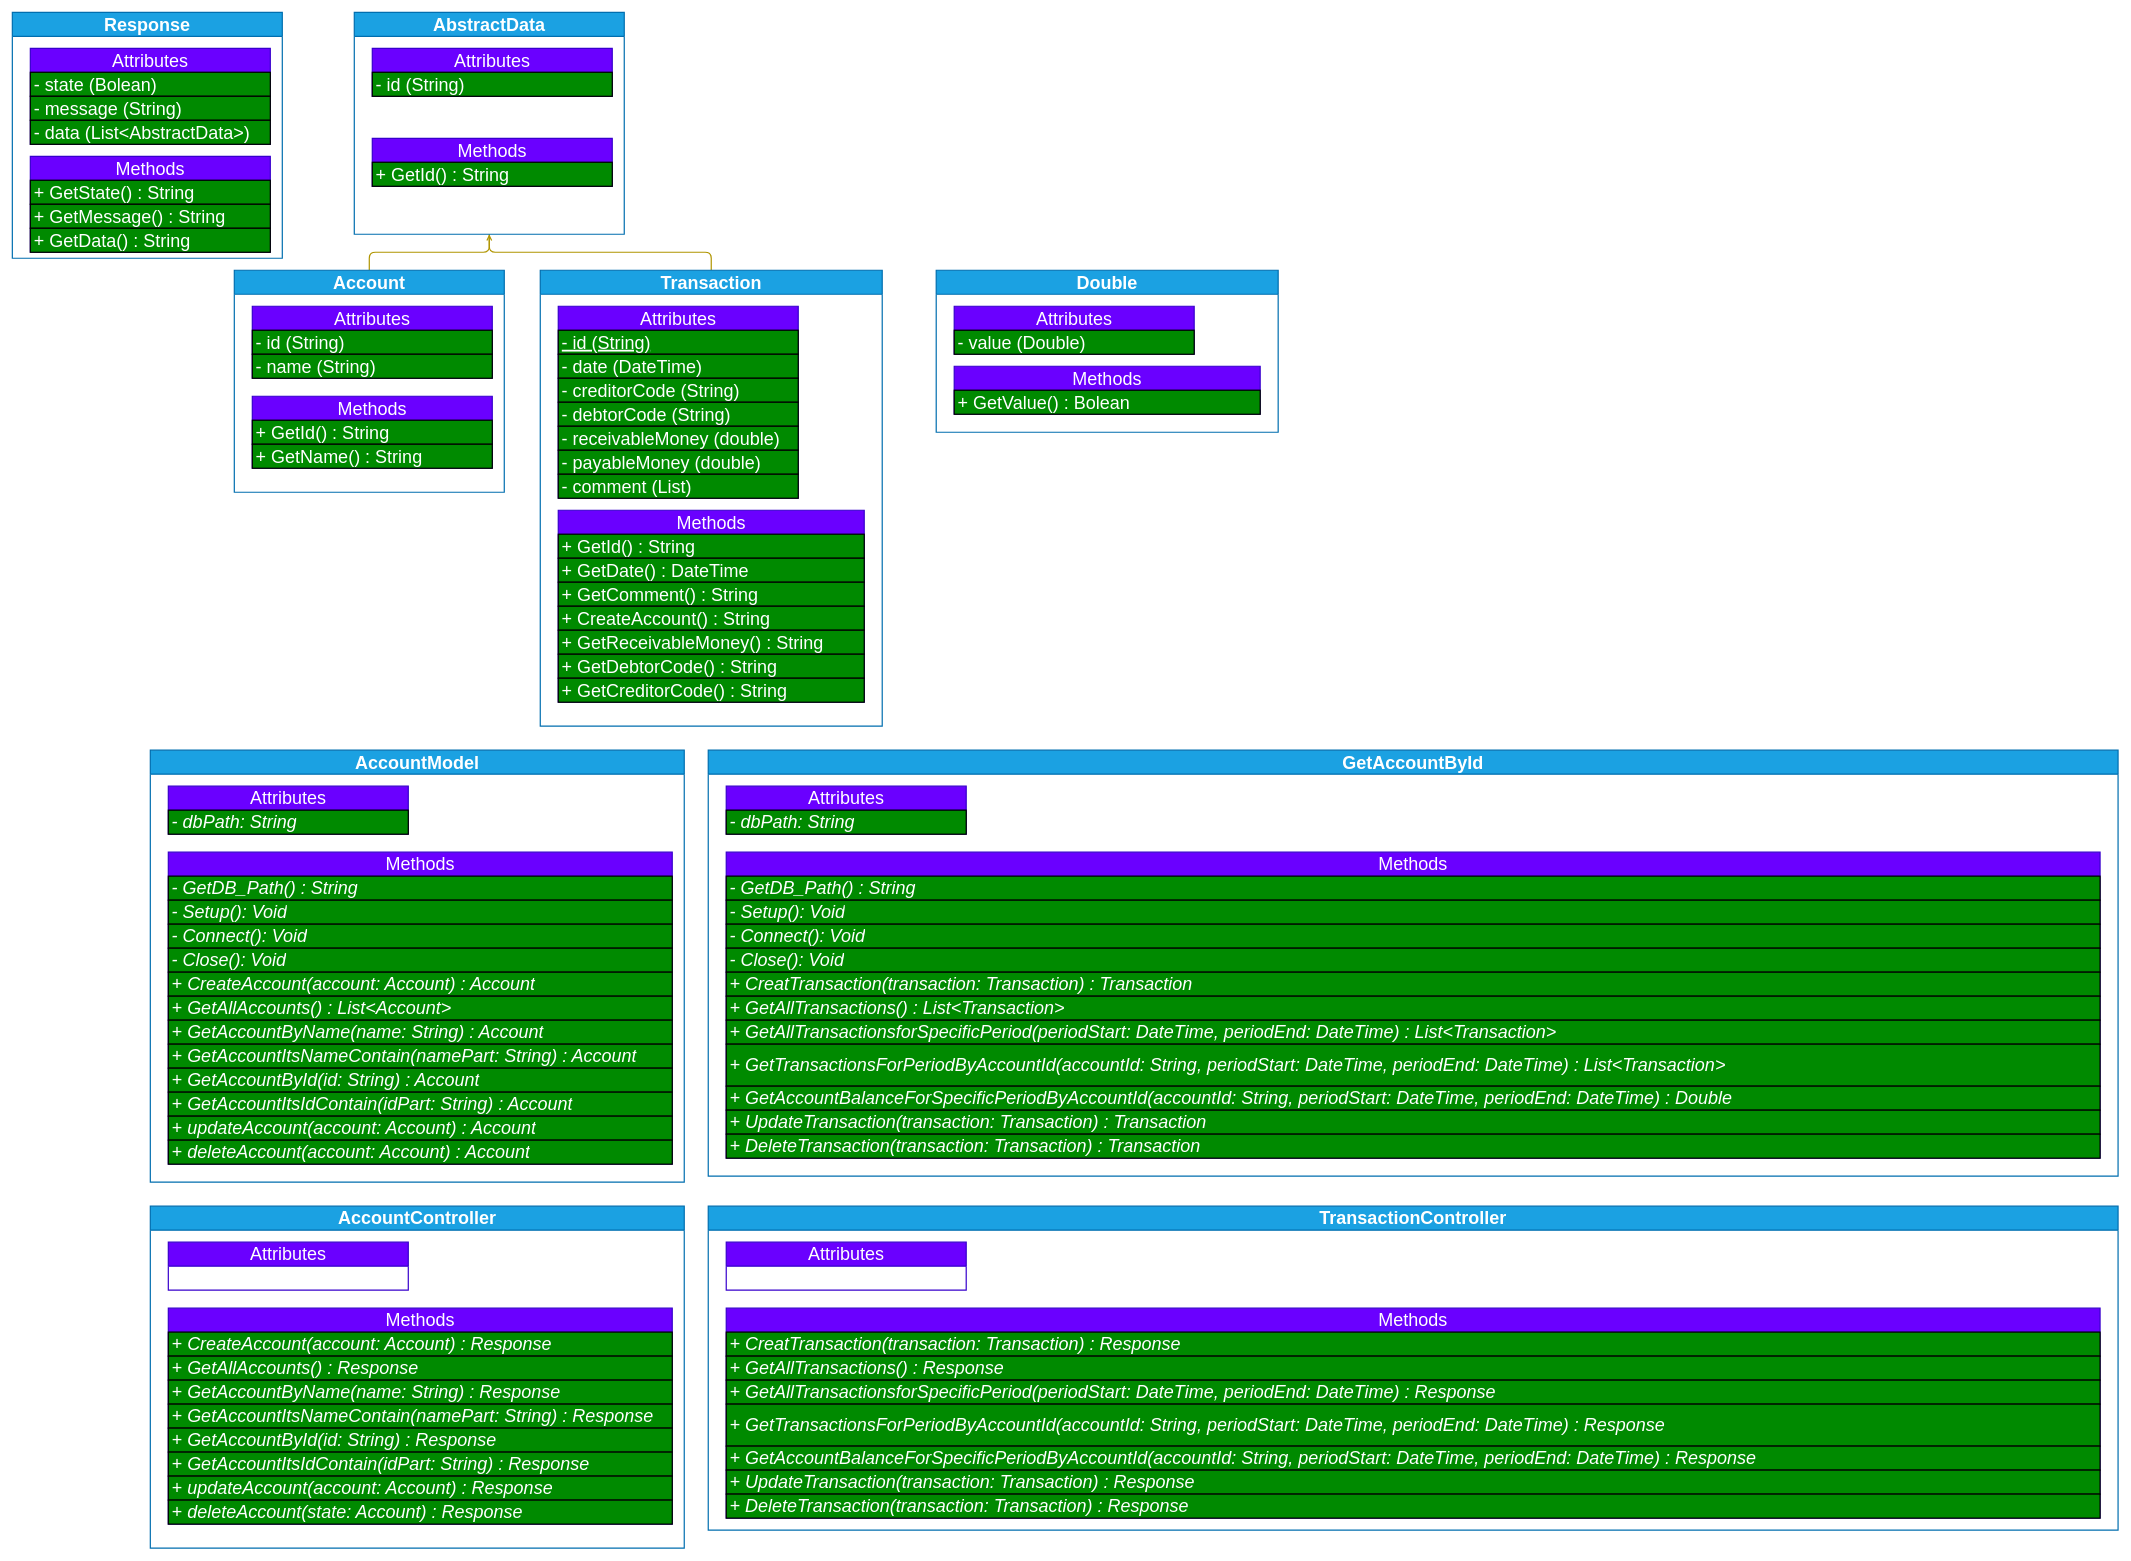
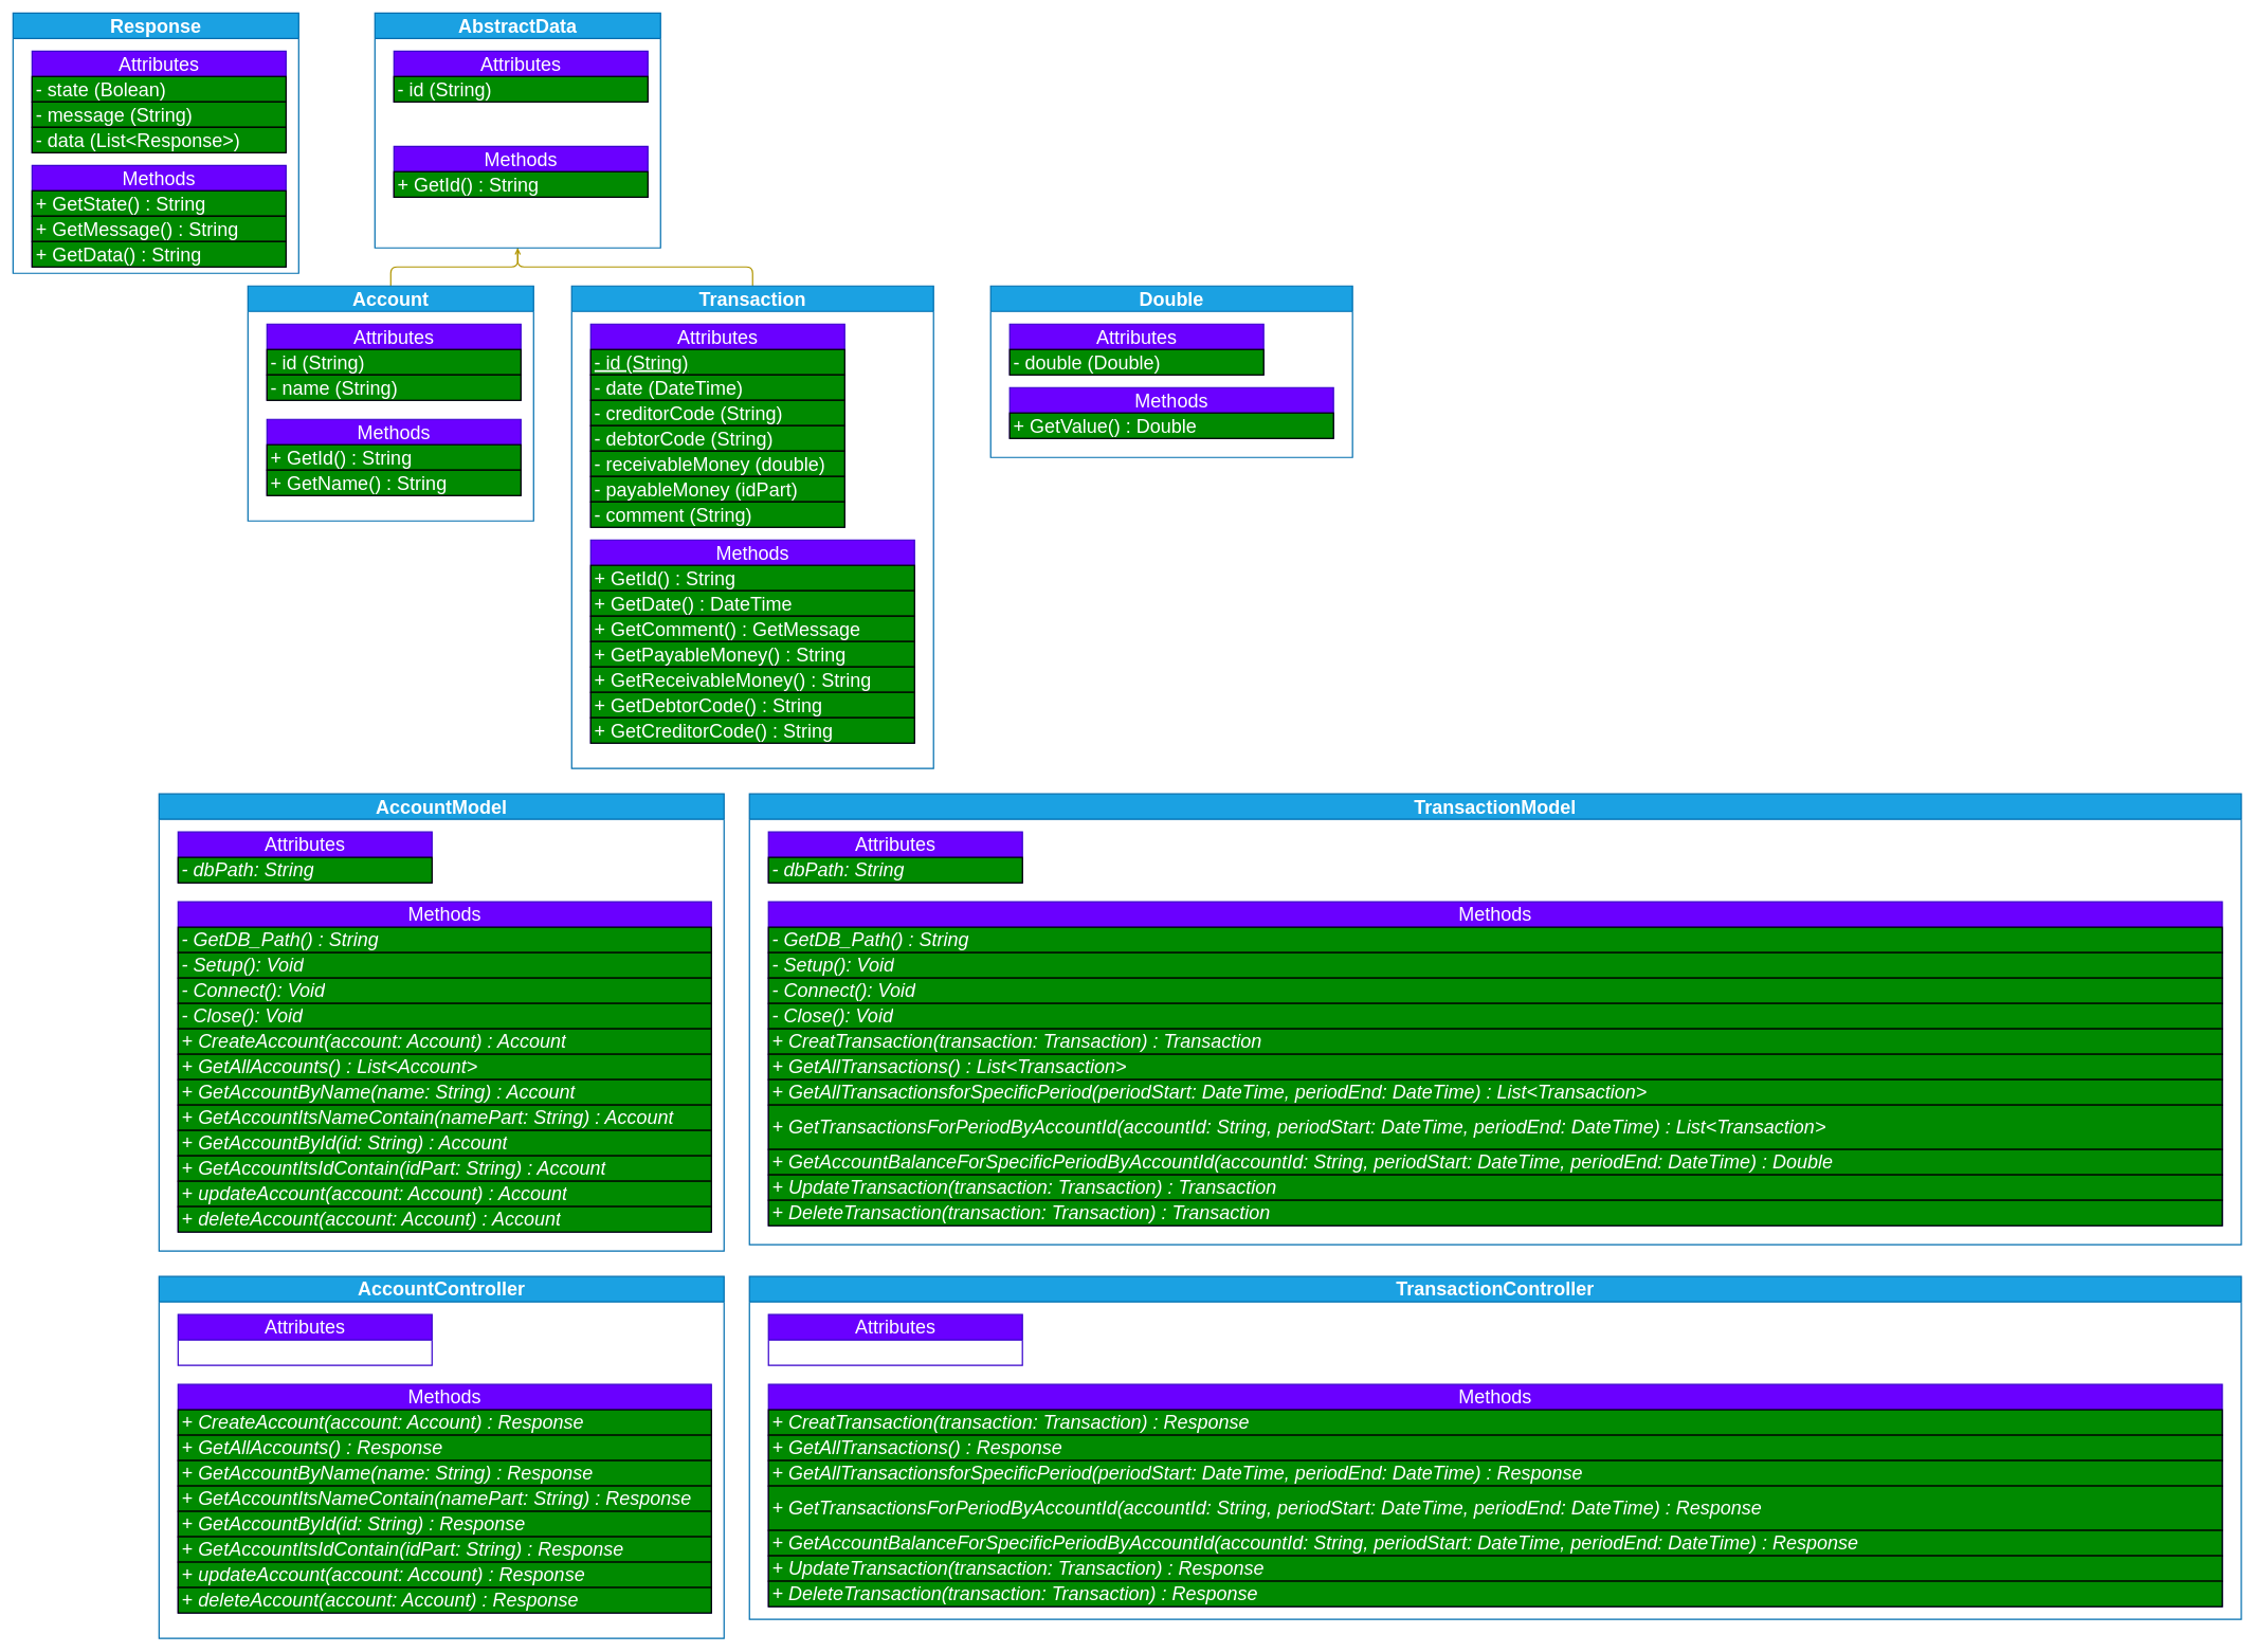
- <mxCell id="84" value="- data (List&amp;lt;AbstractData&amp;gt;)" style="text;strokeColor=#000000;fillColor=#008a00;align=left;verticalAlign=middle;spacingLeft=4;spacingRight=4;overflow=hidden;points=[[0,0.5],[1,0.5]];portConstraint=eastwest;rotatable=0;whiteSpace=wrap;html=1;fontSize=30;fontColor=#ffffff;strokeWidth=2;" vertex="1" parent="81"><mxGeometry y="120" width="400" height="40" as="geometry" /></mxCell>
+ <mxCell id="84" value="- data (List&amp;lt;Response&amp;gt;)" style="text;strokeColor=#000000;fillColor=#008a00;align=left;verticalAlign=middle;spacingLeft=4;spacingRight=4;overflow=hidden;points=[[0,0.5],[1,0.5]];portConstraint=eastwest;rotatable=0;whiteSpace=wrap;html=1;fontSize=30;fontColor=#ffffff;strokeWidth=2;" vertex="1" parent="81"><mxGeometry y="120" width="400" height="40" as="geometry" /></mxCell>
- <mxCell id="96" value="- value (Double)" style="text;strokeColor=#000000;fillColor=#008a00;align=left;verticalAlign=middle;spacingLeft=4;spacingRight=4;overflow=hidden;points=[[0,0.5],[1,0.5]];portConstraint=eastwest;rotatable=0;whiteSpace=wrap;html=1;fontSize=30;fontColor=#ffffff;strokeWidth=2;" vertex="1" parent="95"><mxGeometry y="40" width="400" height="40" as="geometry" /></mxCell>
+ <mxCell id="96" value="- double (Double)" style="text;strokeColor=#000000;fillColor=#008a00;align=left;verticalAlign=middle;spacingLeft=4;spacingRight=4;overflow=hidden;points=[[0,0.5],[1,0.5]];portConstraint=eastwest;rotatable=0;whiteSpace=wrap;html=1;fontSize=30;fontColor=#ffffff;strokeWidth=2;" vertex="1" parent="95"><mxGeometry y="40" width="400" height="40" as="geometry" /></mxCell>
- <mxCell id="98" value="+ GetValue() : Bolean" style="text;strokeColor=#000000;fillColor=#008a00;align=left;verticalAlign=middle;spacingLeft=4;spacingRight=4;overflow=hidden;points=[[0,0.5],[1,0.5]];portConstraint=eastwest;rotatable=0;whiteSpace=wrap;html=1;fontSize=30;fontColor=#ffffff;strokeWidth=2;" vertex="1" parent="97"><mxGeometry y="40" width="510" height="40" as="geometry" /></mxCell>
+ <mxCell id="98" value="+ GetValue() : Double" style="text;strokeColor=#000000;fillColor=#008a00;align=left;verticalAlign=middle;spacingLeft=4;spacingRight=4;overflow=hidden;points=[[0,0.5],[1,0.5]];portConstraint=eastwest;rotatable=0;whiteSpace=wrap;html=1;fontSize=30;fontColor=#ffffff;strokeWidth=2;" vertex="1" parent="97"><mxGeometry y="40" width="510" height="40" as="geometry" /></mxCell>
- <mxCell id="49" value="- payableMoney (double)" style="text;strokeColor=#000000;fillColor=#008a00;align=left;verticalAlign=middle;spacingLeft=4;spacingRight=4;overflow=hidden;points=[[0,0.5],[1,0.5]];portConstraint=eastwest;rotatable=0;whiteSpace=wrap;html=1;fontSize=30;fontColor=#ffffff;strokeWidth=2;" vertex="1" parent="43"><mxGeometry y="240" width="400" height="40" as="geometry" /></mxCell>
+ <mxCell id="49" value="- payableMoney (idPart)" style="text;strokeColor=#000000;fillColor=#008a00;align=left;verticalAlign=middle;spacingLeft=4;spacingRight=4;overflow=hidden;points=[[0,0.5],[1,0.5]];portConstraint=eastwest;rotatable=0;whiteSpace=wrap;html=1;fontSize=30;fontColor=#ffffff;strokeWidth=2;" vertex="1" parent="43"><mxGeometry y="240" width="400" height="40" as="geometry" /></mxCell>
- <mxCell id="50" value="- comment (List)" style="text;strokeColor=#000000;fillColor=#008a00;align=left;verticalAlign=middle;spacingLeft=4;spacingRight=4;overflow=hidden;points=[[0,0.5],[1,0.5]];portConstraint=eastwest;rotatable=0;whiteSpace=wrap;html=1;fontSize=30;fontColor=#ffffff;strokeWidth=2;" vertex="1" parent="43"><mxGeometry y="280" width="400" height="40" as="geometry" /></mxCell>
+ <mxCell id="50" value="- comment (String)" style="text;strokeColor=#000000;fillColor=#008a00;align=left;verticalAlign=middle;spacingLeft=4;spacingRight=4;overflow=hidden;points=[[0,0.5],[1,0.5]];portConstraint=eastwest;rotatable=0;whiteSpace=wrap;html=1;fontSize=30;fontColor=#ffffff;strokeWidth=2;" vertex="1" parent="43"><mxGeometry y="280" width="400" height="40" as="geometry" /></mxCell>
- <mxCell id="54" value="+ GetComment() : String" style="text;strokeColor=#000000;fillColor=#008a00;align=left;verticalAlign=middle;spacingLeft=4;spacingRight=4;overflow=hidden;points=[[0,0.5],[1,0.5]];portConstraint=eastwest;rotatable=0;whiteSpace=wrap;html=1;fontSize=30;fontColor=#ffffff;strokeWidth=2;" vertex="1" parent="51"><mxGeometry y="120" width="510" height="40" as="geometry" /></mxCell>
+ <mxCell id="54" value="+ GetComment() : GetMessage" style="text;strokeColor=#000000;fillColor=#008a00;align=left;verticalAlign=middle;spacingLeft=4;spacingRight=4;overflow=hidden;points=[[0,0.5],[1,0.5]];portConstraint=eastwest;rotatable=0;whiteSpace=wrap;html=1;fontSize=30;fontColor=#ffffff;strokeWidth=2;" vertex="1" parent="51"><mxGeometry y="120" width="510" height="40" as="geometry" /></mxCell>
- <mxCell id="55" value="+ CreateAccount() : String" style="text;strokeColor=#000000;fillColor=#008a00;align=left;verticalAlign=middle;spacingLeft=4;spacingRight=4;overflow=hidden;points=[[0,0.5],[1,0.5]];portConstraint=eastwest;rotatable=0;whiteSpace=wrap;html=1;fontSize=30;fontColor=#ffffff;strokeWidth=2;" vertex="1" parent="51"><mxGeometry y="160" width="510" height="40" as="geometry" /></mxCell>
+ <mxCell id="55" value="+ GetPayableMoney() : String" style="text;strokeColor=#000000;fillColor=#008a00;align=left;verticalAlign=middle;spacingLeft=4;spacingRight=4;overflow=hidden;points=[[0,0.5],[1,0.5]];portConstraint=eastwest;rotatable=0;whiteSpace=wrap;html=1;fontSize=30;fontColor=#ffffff;strokeWidth=2;" vertex="1" parent="51"><mxGeometry y="160" width="510" height="40" as="geometry" /></mxCell>
- <mxCell id="26" value="GetAccountById" style="swimlane;whiteSpace=wrap;html=1;fontSize=30;fillColor=#1ba1e2;fontColor=#ffffff;strokeColor=#006EAF;startSize=40;strokeWidth=2;" vertex="1" parent="1"><mxGeometry x="1180" y="1250" width="2350" height="710" as="geometry" /></mxCell>
+ <mxCell id="26" value="TransactionModel" style="swimlane;whiteSpace=wrap;html=1;fontSize=30;fillColor=#1ba1e2;fontColor=#ffffff;strokeColor=#006EAF;startSize=40;strokeWidth=2;" vertex="1" parent="1"><mxGeometry x="1180" y="1250" width="2350" height="710" as="geometry" /></mxCell>
- <mxCell id="69" value="&lt;i&gt;+ deleteAccount(state: Account) :&amp;nbsp;&lt;/i&gt;&lt;i&gt;Response&lt;/i&gt;" style="text;strokeColor=#000000;fillColor=#008a00;align=left;verticalAlign=middle;spacingLeft=4;spacingRight=4;overflow=hidden;points=[[0,0.5],[1,0.5]];portConstraint=eastwest;rotatable=0;whiteSpace=wrap;html=1;fontSize=30;fontColor=#ffffff;strokeWidth=2;" vertex="1" parent="61"><mxGeometry y="320" width="840" height="40" as="geometry" /></mxCell>
+ <mxCell id="69" value="&lt;i&gt;+ deleteAccount(account: Account) :&amp;nbsp;&lt;/i&gt;&lt;i&gt;Response&lt;/i&gt;" style="text;strokeColor=#000000;fillColor=#008a00;align=left;verticalAlign=middle;spacingLeft=4;spacingRight=4;overflow=hidden;points=[[0,0.5],[1,0.5]];portConstraint=eastwest;rotatable=0;whiteSpace=wrap;html=1;fontSize=30;fontColor=#ffffff;strokeWidth=2;" vertex="1" parent="61"><mxGeometry y="320" width="840" height="40" as="geometry" /></mxCell>
